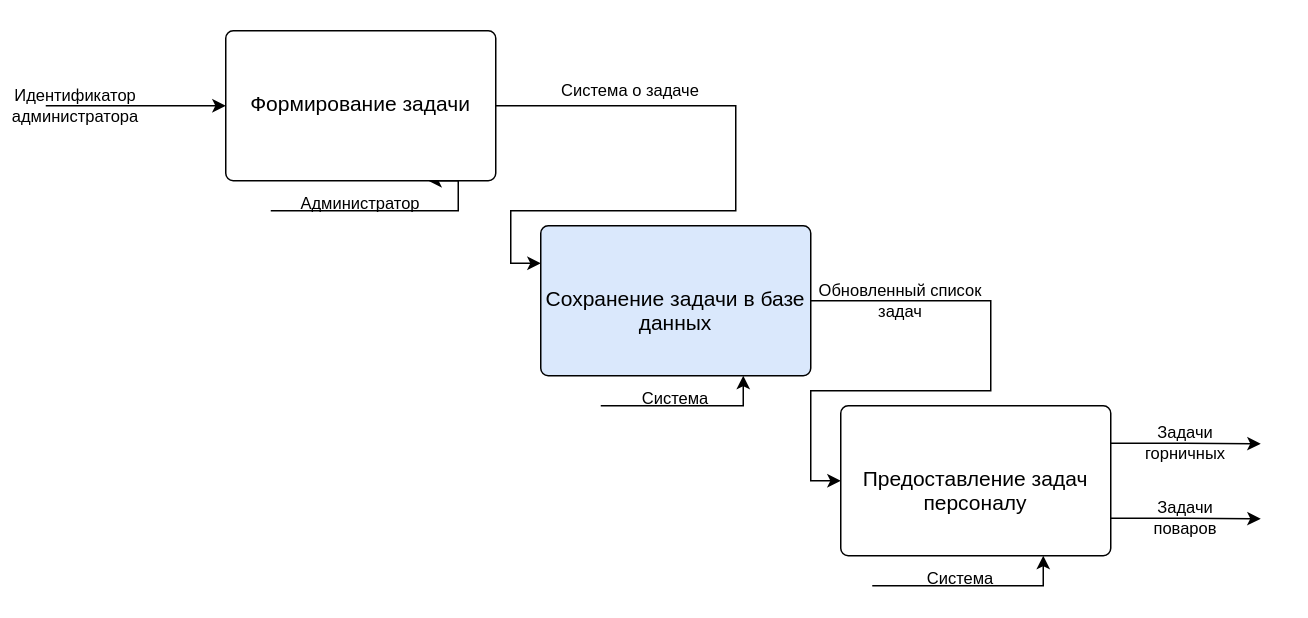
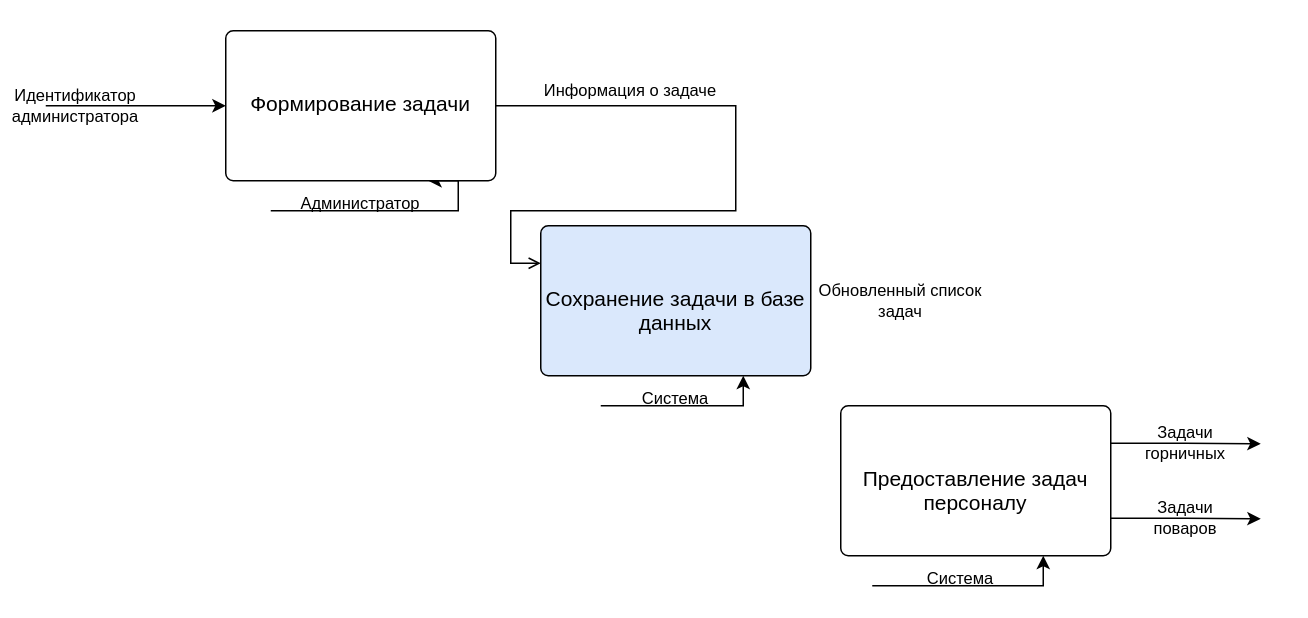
- <mxCell id="11" value="&lt;font style=&quot;font-size: 11px;&quot;&gt;Система о задаче&lt;br style=&quot;font-size: 11px;&quot;&gt;&lt;/font&gt;" style="text;html=1;strokeColor=none;fillColor=none;align=center;verticalAlign=middle;whiteSpace=wrap;rounded=0;fontSize=11;" vertex="1" parent="1"><mxGeometry x="360" y="55" width="120" height="10" as="geometry" /></mxCell>
+ <mxCell id="11" value="&lt;font style=&quot;font-size: 11px;&quot;&gt;Информация о задаче&lt;br style=&quot;font-size: 11px;&quot;&gt;&lt;/font&gt;" style="text;html=1;strokeColor=none;fillColor=none;align=center;verticalAlign=middle;whiteSpace=wrap;rounded=0;fontSize=11;" vertex="1" parent="1"><mxGeometry x="360" y="55" width="120" height="10" as="geometry" /></mxCell>
- <mxCell id="4" style="edgeStyle=orthogonalEdgeStyle;rounded=0;orthogonalLoop=1;jettySize=auto;html=1;exitX=1;exitY=0.5;exitDx=0;exitDy=0;entryX=0;entryY=0.25;entryDx=0;entryDy=0;" edge="1" parent="1" source="5" target="10"><mxGeometry relative="1" as="geometry"><Array as="points"><mxPoint x="490" y="70" /><mxPoint x="490" y="140" /><mxPoint x="340" y="140" /><mxPoint x="340" y="175" /></Array></mxGeometry></mxCell>
+ <mxCell id="4" style="edgeStyle=orthogonalEdgeStyle;rounded=0;orthogonalLoop=1;jettySize=auto;html=1;exitX=1;exitY=0.5;exitDx=0;exitDy=0;entryX=0;entryY=0.25;entryDx=0;entryDy=0;endArrow=open;" edge="1" parent="1" source="5" target="10"><mxGeometry relative="1" as="geometry"><Array as="points"><mxPoint x="490" y="70" /><mxPoint x="490" y="140" /><mxPoint x="340" y="140" /><mxPoint x="340" y="175" /></Array></mxGeometry></mxCell>
- <mxCell id="9" style="edgeStyle=orthogonalEdgeStyle;rounded=0;orthogonalLoop=1;jettySize=auto;html=1;exitX=1;exitY=0.5;exitDx=0;exitDy=0;entryX=0;entryY=0.5;entryDx=0;entryDy=0;" edge="1" parent="1" source="10" target="16"><mxGeometry relative="1" as="geometry"><Array as="points"><mxPoint x="660" y="200" /><mxPoint x="660" y="260" /><mxPoint x="540" y="260" /><mxPoint x="540" y="320" /></Array></mxGeometry></mxCell>
